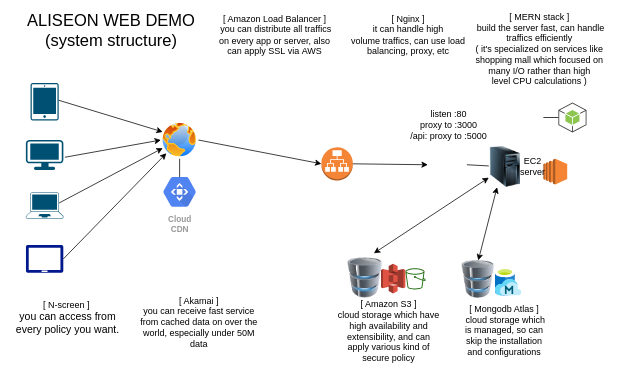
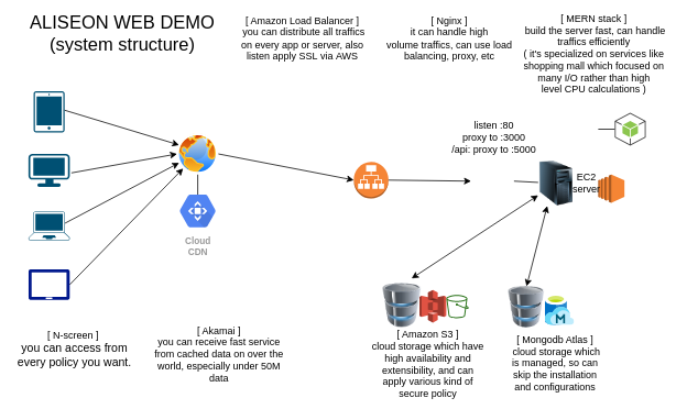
- <mxCell id="36" value="[ Amazon Load Balancer ]&lt;br&gt;&lt;font style=&quot;font-size: 12px&quot;&gt;&amp;nbsp;&lt;span style=&quot;font-family: &amp;#34;source sans pro&amp;#34; , sans-serif ; background-color: rgb(255 , 255 , 255)&quot;&gt;you can distribute all traffics on every app or server, also can apply&amp;nbsp;SSL&lt;/span&gt;&lt;span style=&quot;font-family: &amp;#34;source sans pro&amp;#34; , sans-serif ; background-color: rgb(255 , 255 , 255)&quot;&gt;&amp;nbsp;via&amp;nbsp;AWS&lt;/span&gt;&lt;/font&gt;" style="text;html=1;strokeColor=none;fillColor=none;align=center;verticalAlign=middle;whiteSpace=wrap;rounded=0;" parent="1" vertex="1"><mxGeometry x="286" y="20" width="160" height="51" as="geometry" /></mxCell>
+ <mxCell id="36" value="[ Amazon Load Balancer ]&lt;br&gt;&lt;font style=&quot;font-size: 12px&quot;&gt;&amp;nbsp;&lt;span style=&quot;font-family: &amp;#34;source sans pro&amp;#34; , sans-serif ; background-color: rgb(255 , 255 , 255)&quot;&gt;you can distribute all traffics on every app or server, also listen apply&amp;nbsp;SSL&lt;/span&gt;&lt;span style=&quot;font-family: &amp;#34;source sans pro&amp;#34; , sans-serif ; background-color: rgb(255 , 255 , 255)&quot;&gt;&amp;nbsp;via&amp;nbsp;AWS&lt;/span&gt;&lt;/font&gt;" style="text;html=1;strokeColor=none;fillColor=none;align=center;verticalAlign=middle;whiteSpace=wrap;rounded=0;" parent="1" vertex="1"><mxGeometry x="286" y="20" width="160" height="51" as="geometry" /></mxCell>
